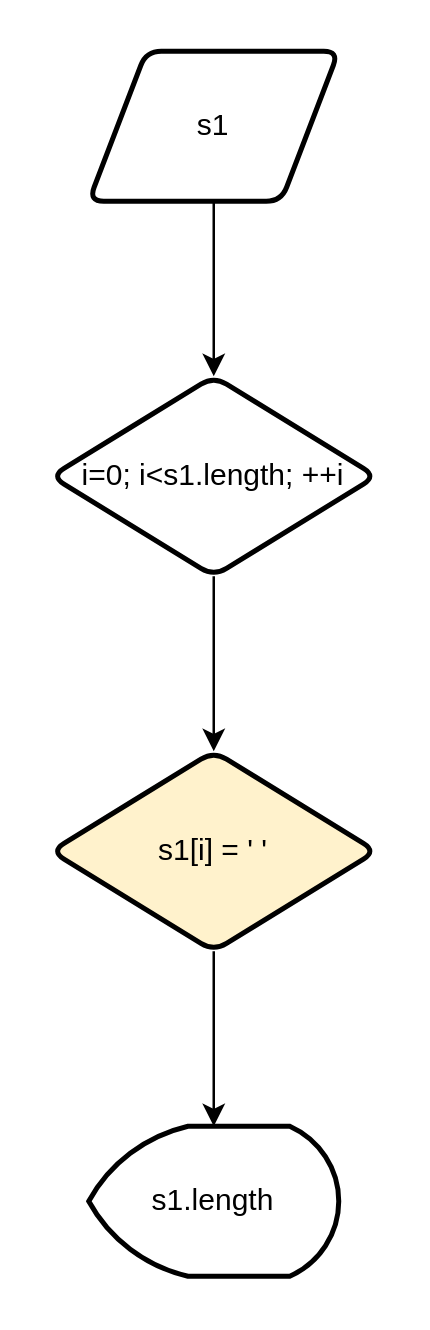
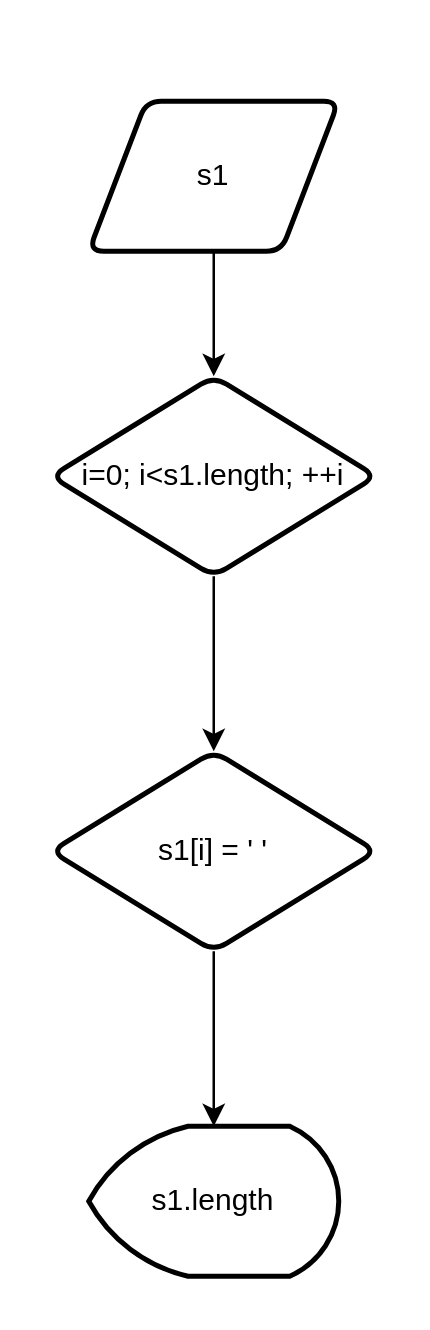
- <mxCell id="3" value="s1" style="shape=parallelogram;html=1;strokeWidth=2;perimeter=parallelogramPerimeter;whiteSpace=wrap;rounded=1;arcSize=12;size=0.23;" vertex="1" parent="1"><mxGeometry x="35" y="20" width="100" height="60" as="geometry" /></mxCell>
+ <mxCell id="3" value="s1" style="shape=parallelogram;html=1;strokeWidth=2;perimeter=parallelogramPerimeter;whiteSpace=wrap;rounded=1;arcSize=12;size=0.23;" vertex="1" parent="1"><mxGeometry x="35" y="40" width="100" height="60" as="geometry" /></mxCell>
- <mxCell id="7" value="s1[i] = ' '" style="rhombus;whiteSpace=wrap;html=1;strokeWidth=2;rounded=1;arcSize=12;fillColor=#fff2cc;" vertex="1" parent="1"><mxGeometry x="20" y="300" width="130" height="80" as="geometry" /></mxCell>
+ <mxCell id="7" value="s1[i] = ' '" style="rhombus;whiteSpace=wrap;html=1;strokeWidth=2;rounded=1;arcSize=12;" vertex="1" parent="1"><mxGeometry x="20" y="300" width="130" height="80" as="geometry" /></mxCell>
